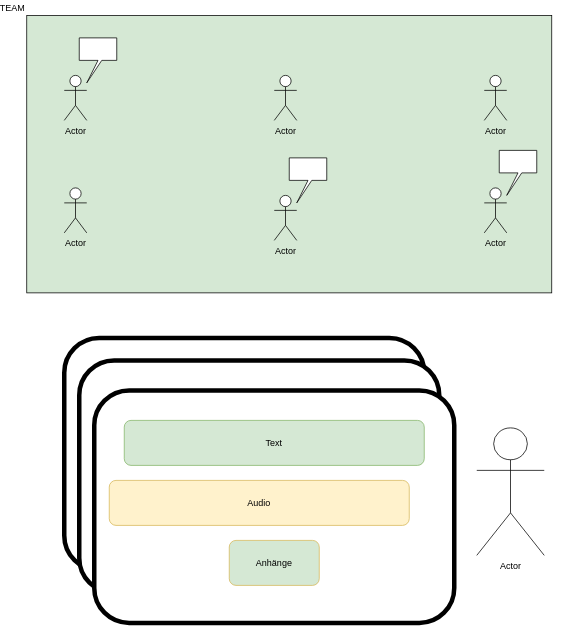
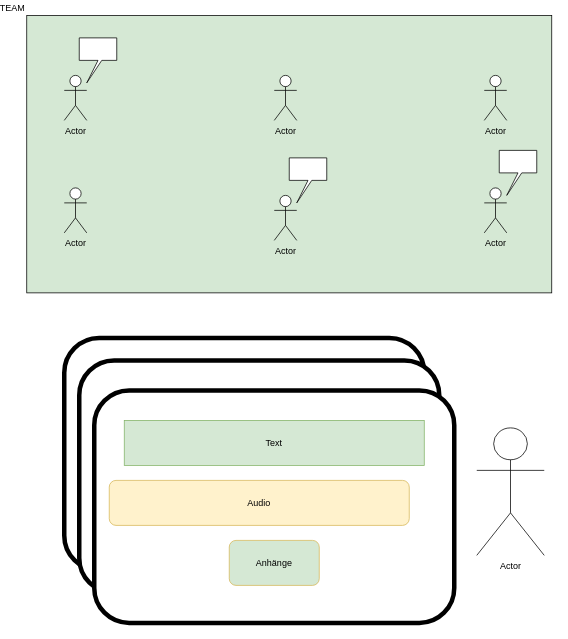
- <mxCell id="17" value="Text" style="rounded=1;whiteSpace=wrap;html=1;fillColor=#d5e8d4;strokeColor=#82b366;" vertex="1" parent="15"><mxGeometry x="40" y="40" width="400" height="60" as="geometry" /></mxCell>
+ <mxCell id="17" value="Text" style="whiteSpace=wrap;html=1;fillColor=#d5e8d4;strokeColor=#82b366;rounded=0;" vertex="1" parent="15"><mxGeometry x="40" y="40" width="400" height="60" as="geometry" /></mxCell>
